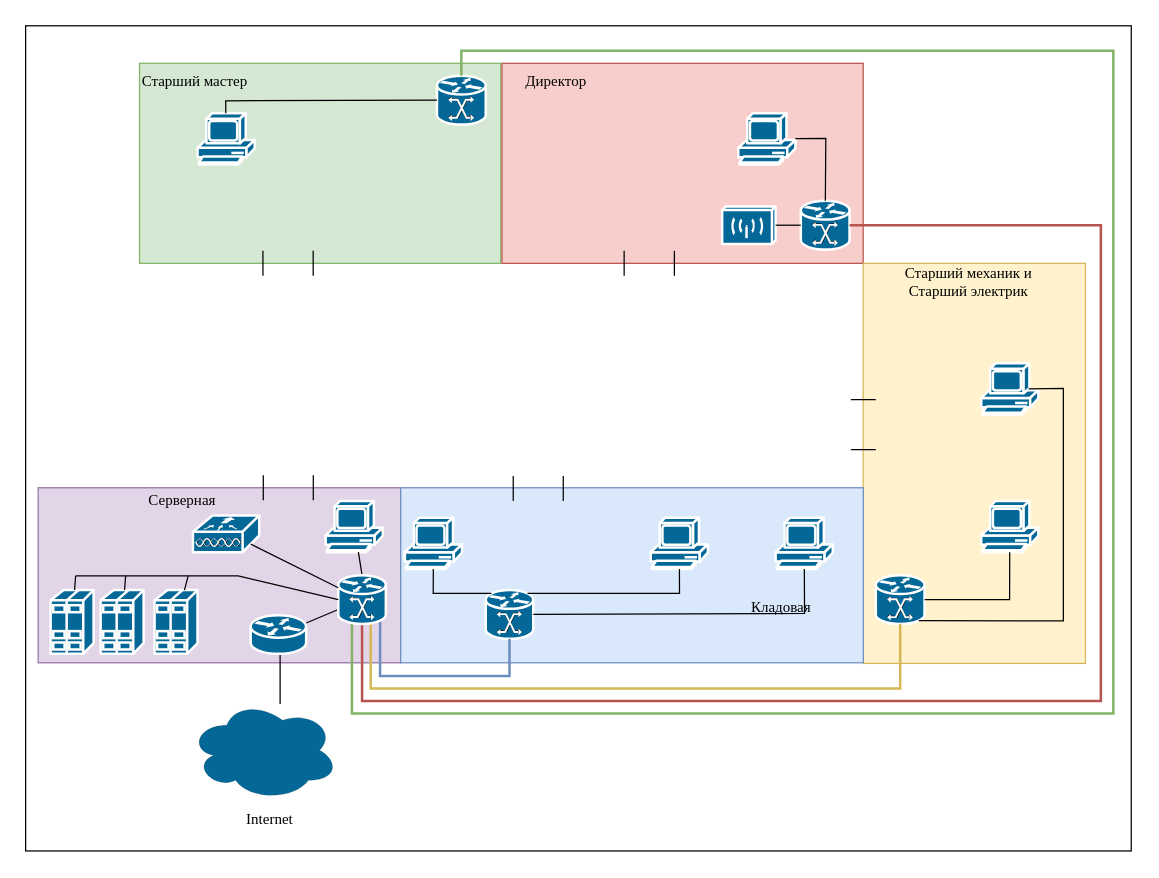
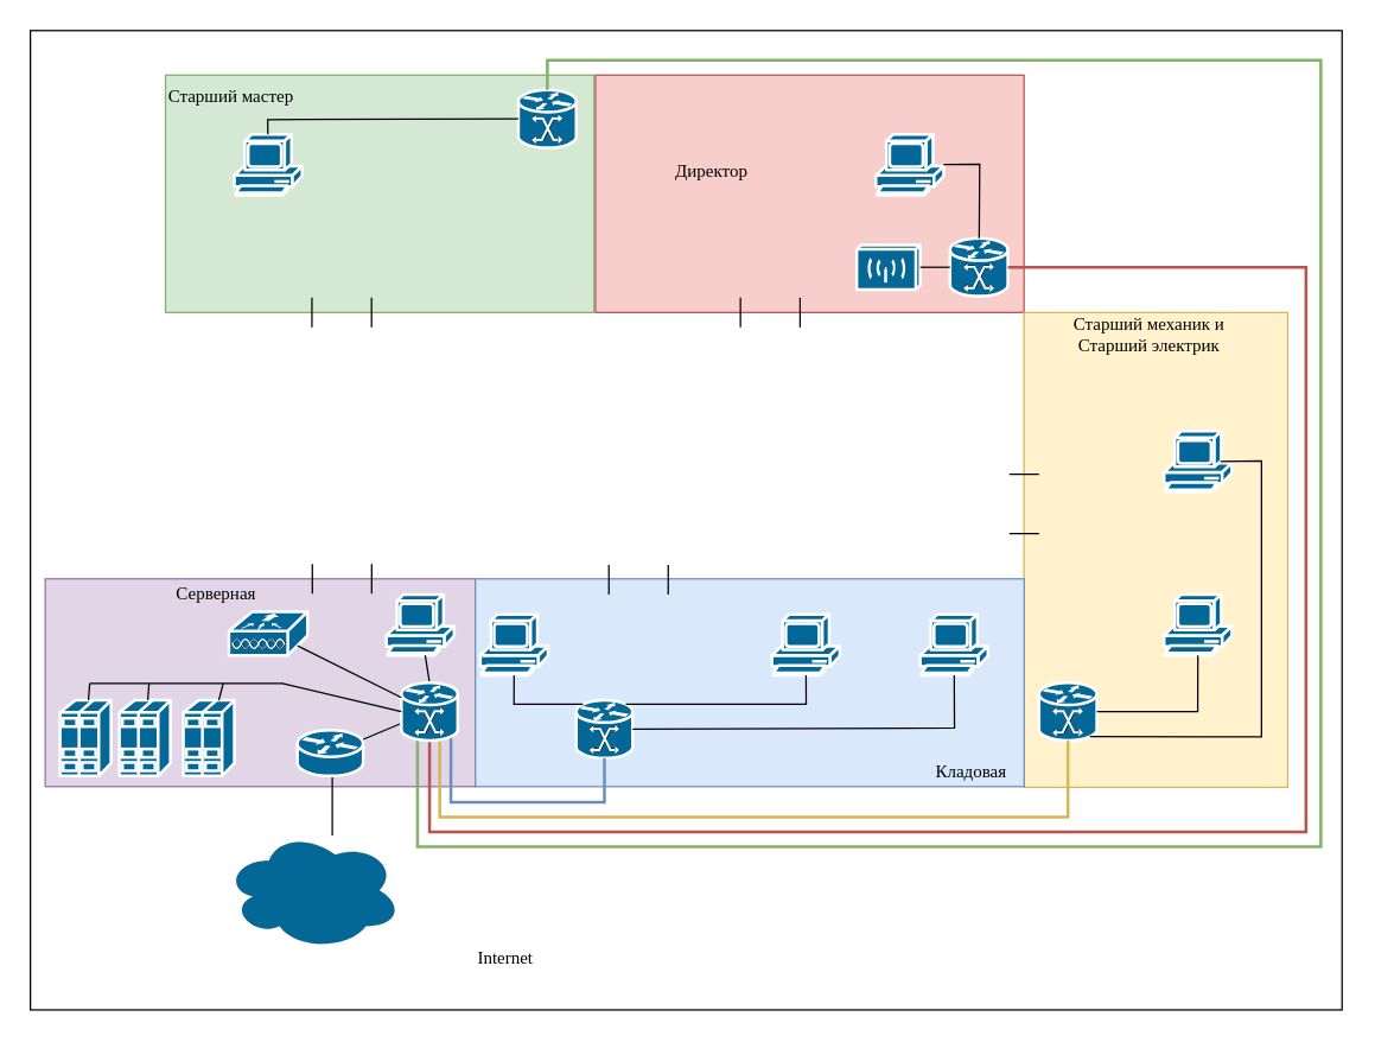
- <mxCell id="20" value="Директор" style="text;html=1;strokeColor=none;fillColor=none;align=center;verticalAlign=middle;whiteSpace=wrap;rounded=0;fontFamily=Times New Roman;fontSize=12;" parent="1" vertex="1"><mxGeometry x="399.99" y="50" width="88.91" height="30" as="geometry" /></mxCell>
+ <mxCell id="20" value="Директор" style="text;html=1;strokeColor=none;fillColor=none;align=center;verticalAlign=middle;whiteSpace=wrap;rounded=0;fontFamily=Times New Roman;fontSize=12;" parent="1" vertex="1"><mxGeometry x="434.99" y="100" width="88.91" height="30" as="geometry" /></mxCell>
- <mxCell id="35" value="Кладовая" style="text;html=1;strokeColor=none;fillColor=none;align=center;verticalAlign=middle;whiteSpace=wrap;rounded=0;fontFamily=Times New Roman;fontSize=12;" parent="1" vertex="1"><mxGeometry x="589.89" y="474.5" width="69" height="20" as="geometry" /></mxCell>
+ <mxCell id="35" value="Кладовая" style="text;html=1;strokeColor=none;fillColor=none;align=center;verticalAlign=middle;whiteSpace=wrap;rounded=0;fontFamily=Times New Roman;fontSize=12;" parent="1" vertex="1"><mxGeometry x="619.89" y="509.5" width="69" height="20" as="geometry" /></mxCell>
- <mxCell id="7" value="Internet" style="text;html=1;strokeColor=none;fillColor=none;align=center;verticalAlign=middle;whiteSpace=wrap;rounded=0;fontFamily=Times New Roman;fontSize=12;" parent="1" vertex="1"><mxGeometry x="181.09" y="639.5" width="69" height="30" as="geometry" /></mxCell>
+ <mxCell id="7" value="Internet" style="text;html=1;strokeColor=none;fillColor=none;align=center;verticalAlign=middle;whiteSpace=wrap;rounded=0;fontFamily=Times New Roman;fontSize=12;" parent="1" vertex="1"><mxGeometry x="306.09" y="629.5" width="69" height="30" as="geometry" /></mxCell>
